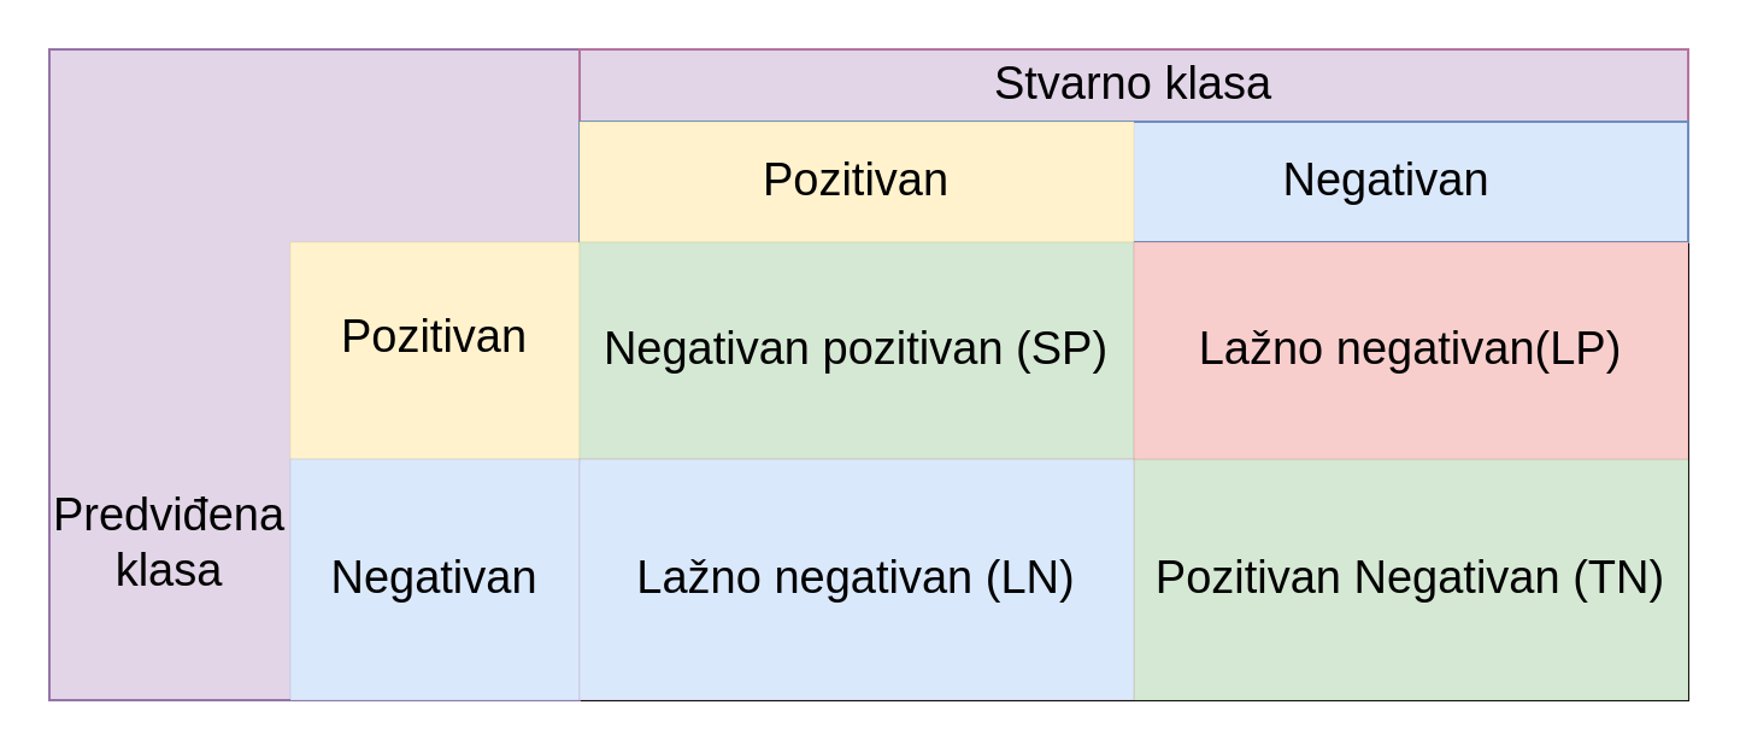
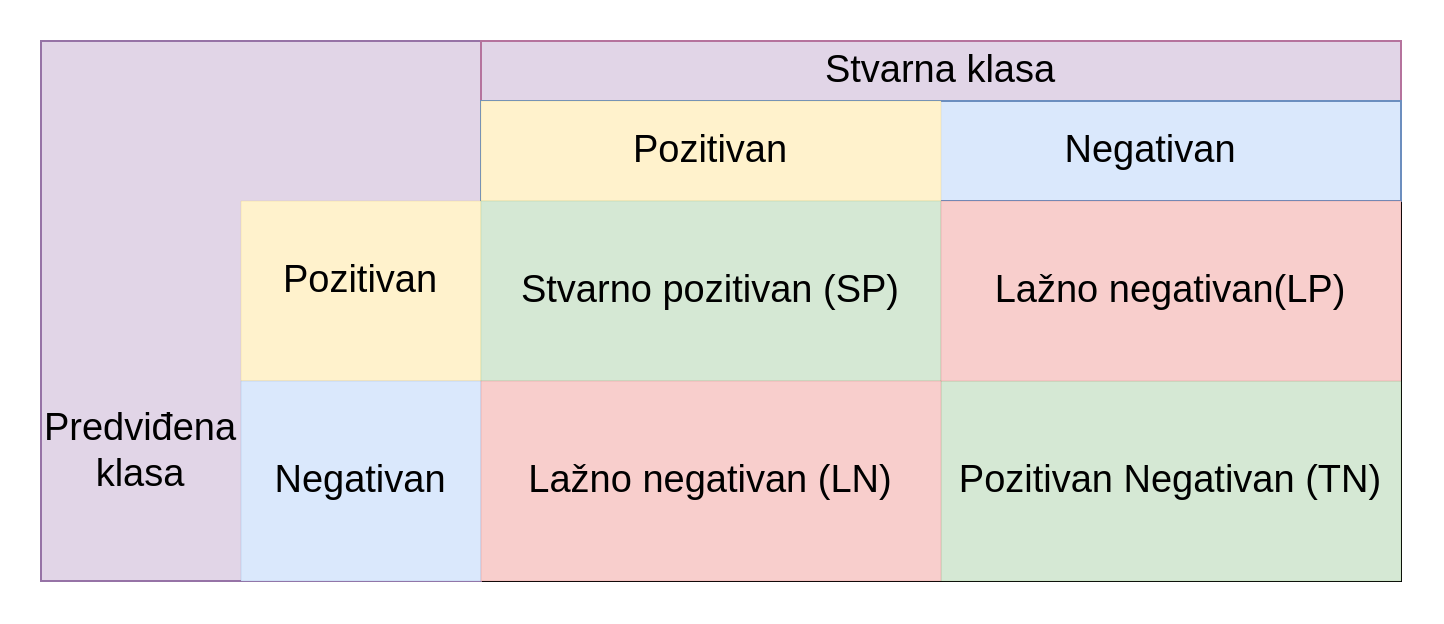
- <mxCell id="6" value="Stvarno klasa" style="text;html=1;strokeColor=none;fillColor=none;align=center;verticalAlign=middle;whiteSpace=wrap;rounded=0;strokeWidth=13;fontSize=19;" parent="1" vertex="1"><mxGeometry x="385" y="27.5" width="170" height="15" as="geometry" /></mxCell>
+ <mxCell id="6" value="Stvarna klasa" style="text;html=1;strokeColor=none;fillColor=none;align=center;verticalAlign=middle;whiteSpace=wrap;rounded=0;strokeWidth=13;fontSize=19;" parent="1" vertex="1"><mxGeometry x="385" y="27.5" width="170" height="15" as="geometry" /></mxCell>
- <mxCell id="12" value="Negativan pozitivan (SP)" style="rounded=0;whiteSpace=wrap;html=1;fontSize=19;strokeWidth=0;fillColor=#d5e8d4;strokeColor=#82b366;" parent="1" vertex="1"><mxGeometry x="240" y="100" width="230" height="90" as="geometry" /></mxCell>
+ <mxCell id="12" value="Stvarno pozitivan (SP)" style="rounded=0;whiteSpace=wrap;html=1;fontSize=19;strokeWidth=0;fillColor=#d5e8d4;strokeColor=#82b366;" parent="1" vertex="1"><mxGeometry x="240" y="100" width="230" height="90" as="geometry" /></mxCell>
- <mxCell id="17" value="Lažno negativan (LN)" style="rounded=0;whiteSpace=wrap;html=1;fontSize=19;strokeWidth=0;fillColor=#dae8fc;strokeColor=#b85450;" parent="1" vertex="1"><mxGeometry x="240" y="190" width="230" height="100" as="geometry" /></mxCell>
+ <mxCell id="17" value="Lažno negativan (LN)" style="rounded=0;whiteSpace=wrap;html=1;fontSize=19;strokeWidth=0;fillColor=#f8cecc;strokeColor=#b85450;" parent="1" vertex="1"><mxGeometry x="240" y="190" width="230" height="100" as="geometry" /></mxCell>
